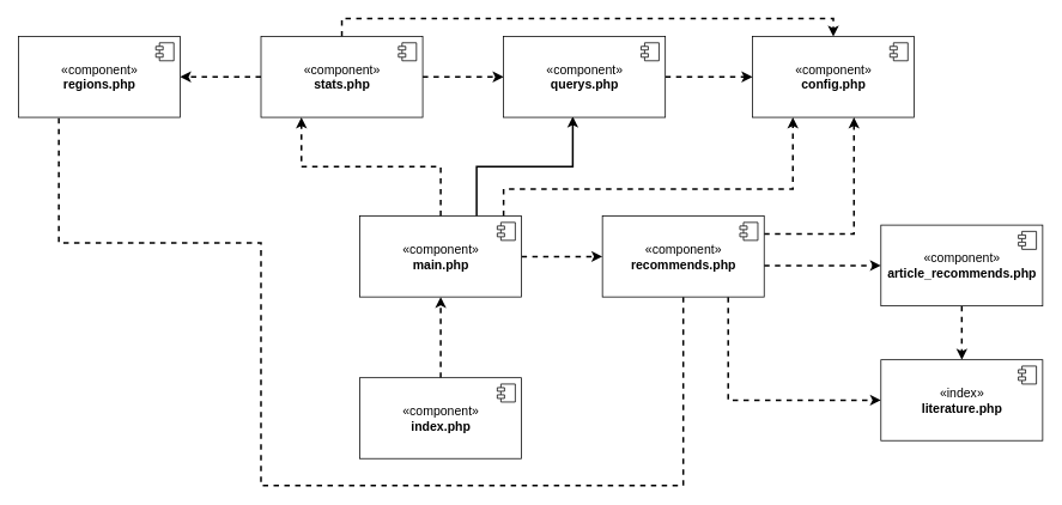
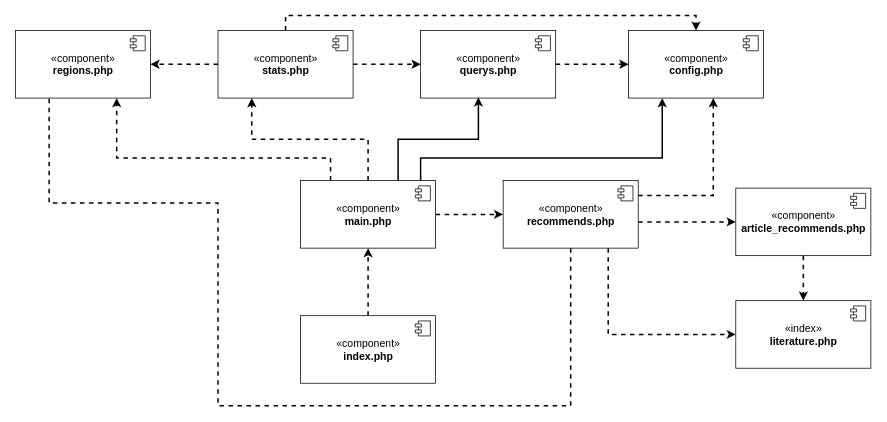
+ <mxCell id="8" style="edgeStyle=orthogonalEdgeStyle;rounded=0;orthogonalLoop=1;jettySize=auto;html=1;entryX=0.75;entryY=1;entryDx=0;entryDy=0;dashed=1;strokeWidth=2;fontSize=14;" edge="1" parent="1" source="10" target="22"><mxGeometry relative="1" as="geometry"><Array as="points"><mxPoint x="440" y="210" /><mxPoint x="155" y="210" /></Array></mxGeometry></mxCell>
- <mxCell id="7" style="edgeStyle=orthogonalEdgeStyle;rounded=0;orthogonalLoop=1;jettySize=auto;html=1;entryX=0.25;entryY=1;entryDx=0;entryDy=0;dashed=1;strokeWidth=2;fontSize=14;" edge="1" parent="1" source="10" target="17"><mxGeometry relative="1" as="geometry"><Array as="points"><mxPoint x="560" y="210" /><mxPoint x="882" y="210" /></Array></mxGeometry></mxCell>
+ <mxCell id="7" style="edgeStyle=orthogonalEdgeStyle;rounded=0;orthogonalLoop=1;jettySize=auto;html=1;entryX=0.25;entryY=1;entryDx=0;entryDy=0;dashed=0;strokeWidth=2;fontSize=14;" edge="1" parent="1" source="10" target="17"><mxGeometry relative="1" as="geometry"><Array as="points"><mxPoint x="560" y="210" /><mxPoint x="882" y="210" /></Array></mxGeometry></mxCell>
